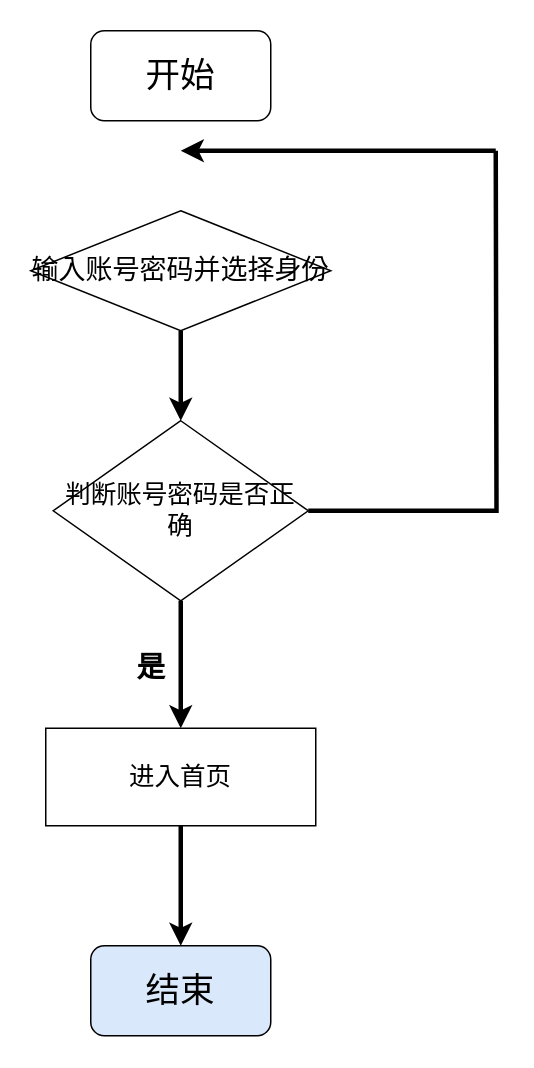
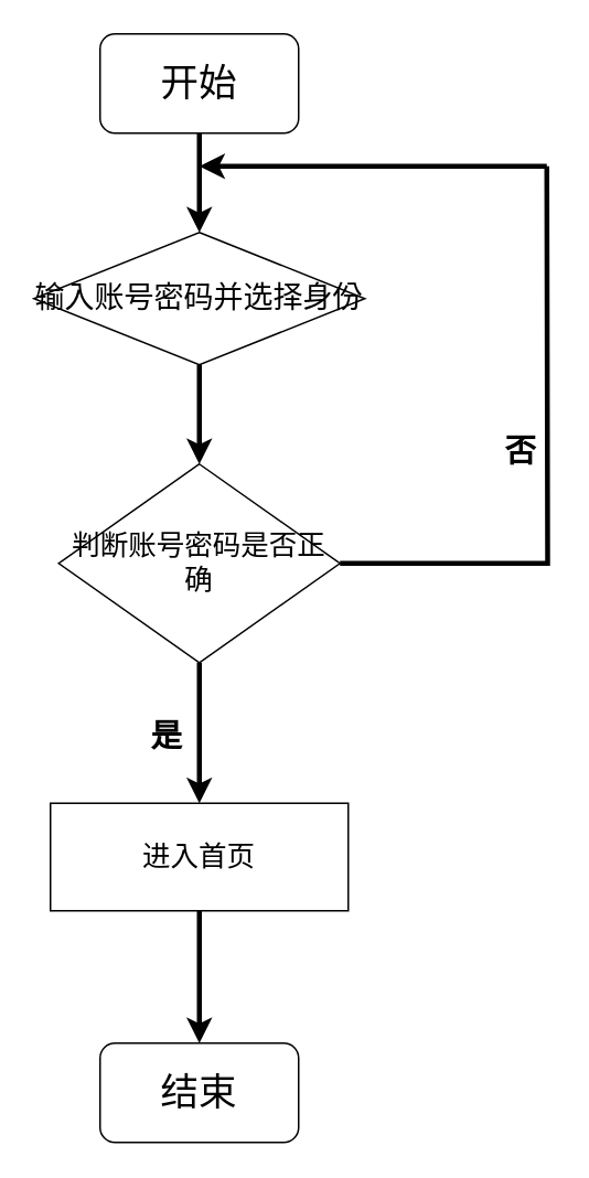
+ <mxCell id="5" style="rounded=0;orthogonalLoop=1;jettySize=auto;html=1;exitX=0.5;exitY=1;exitDx=0;exitDy=0;entryX=0.5;entryY=0;entryDx=0;entryDy=0;fontFamily=Times New Roman;fontSize=12;fontColor=default;strokeWidth=3;" parent="1" source="6" target="8" edge="1"><mxGeometry relative="1" as="geometry" /></mxCell>
+ <mxCell id="13" value="否" style="text;html=1;align=center;verticalAlign=middle;resizable=0;points=[];autosize=1;fontSize=19;fontFamily=Times New Roman;strokeWidth=3;fontStyle=1" parent="1" vertex="1"><mxGeometry x="294" y="253" width="40" height="40" as="geometry" /></mxCell>
- <mxCell id="14" value="结束" style="rounded=1;whiteSpace=wrap;html=1;fontSize=23;fillColor=#dae8fc;" parent="1" vertex="1"><mxGeometry x="60" y="630" width="120" height="60" as="geometry" /></mxCell>
+ <mxCell id="14" value="结束" style="rounded=1;whiteSpace=wrap;html=1;fontSize=23;" parent="1" vertex="1"><mxGeometry x="60" y="630" width="120" height="60" as="geometry" /></mxCell>
